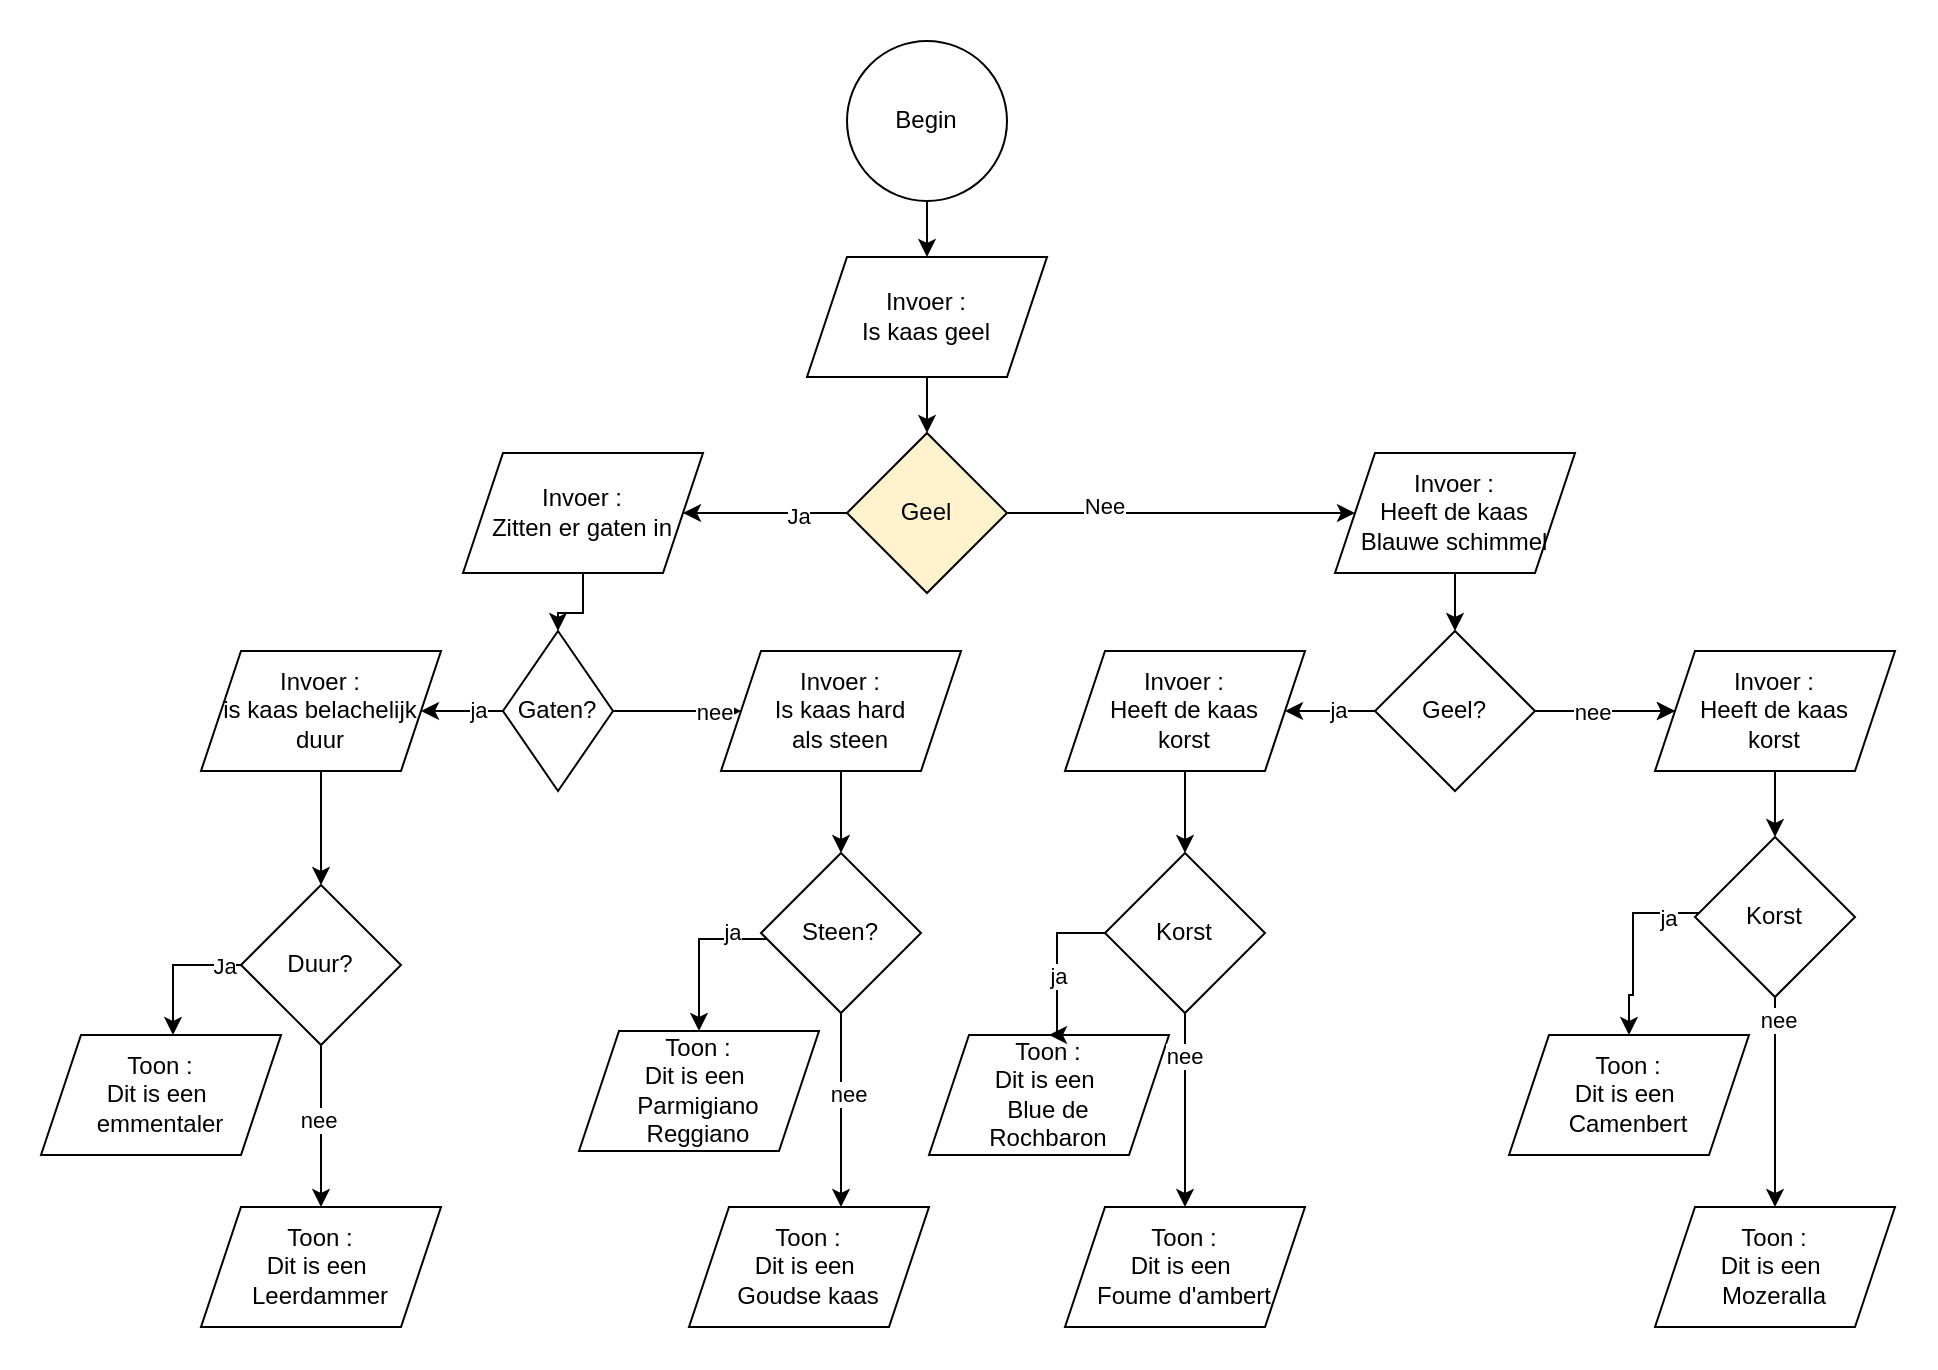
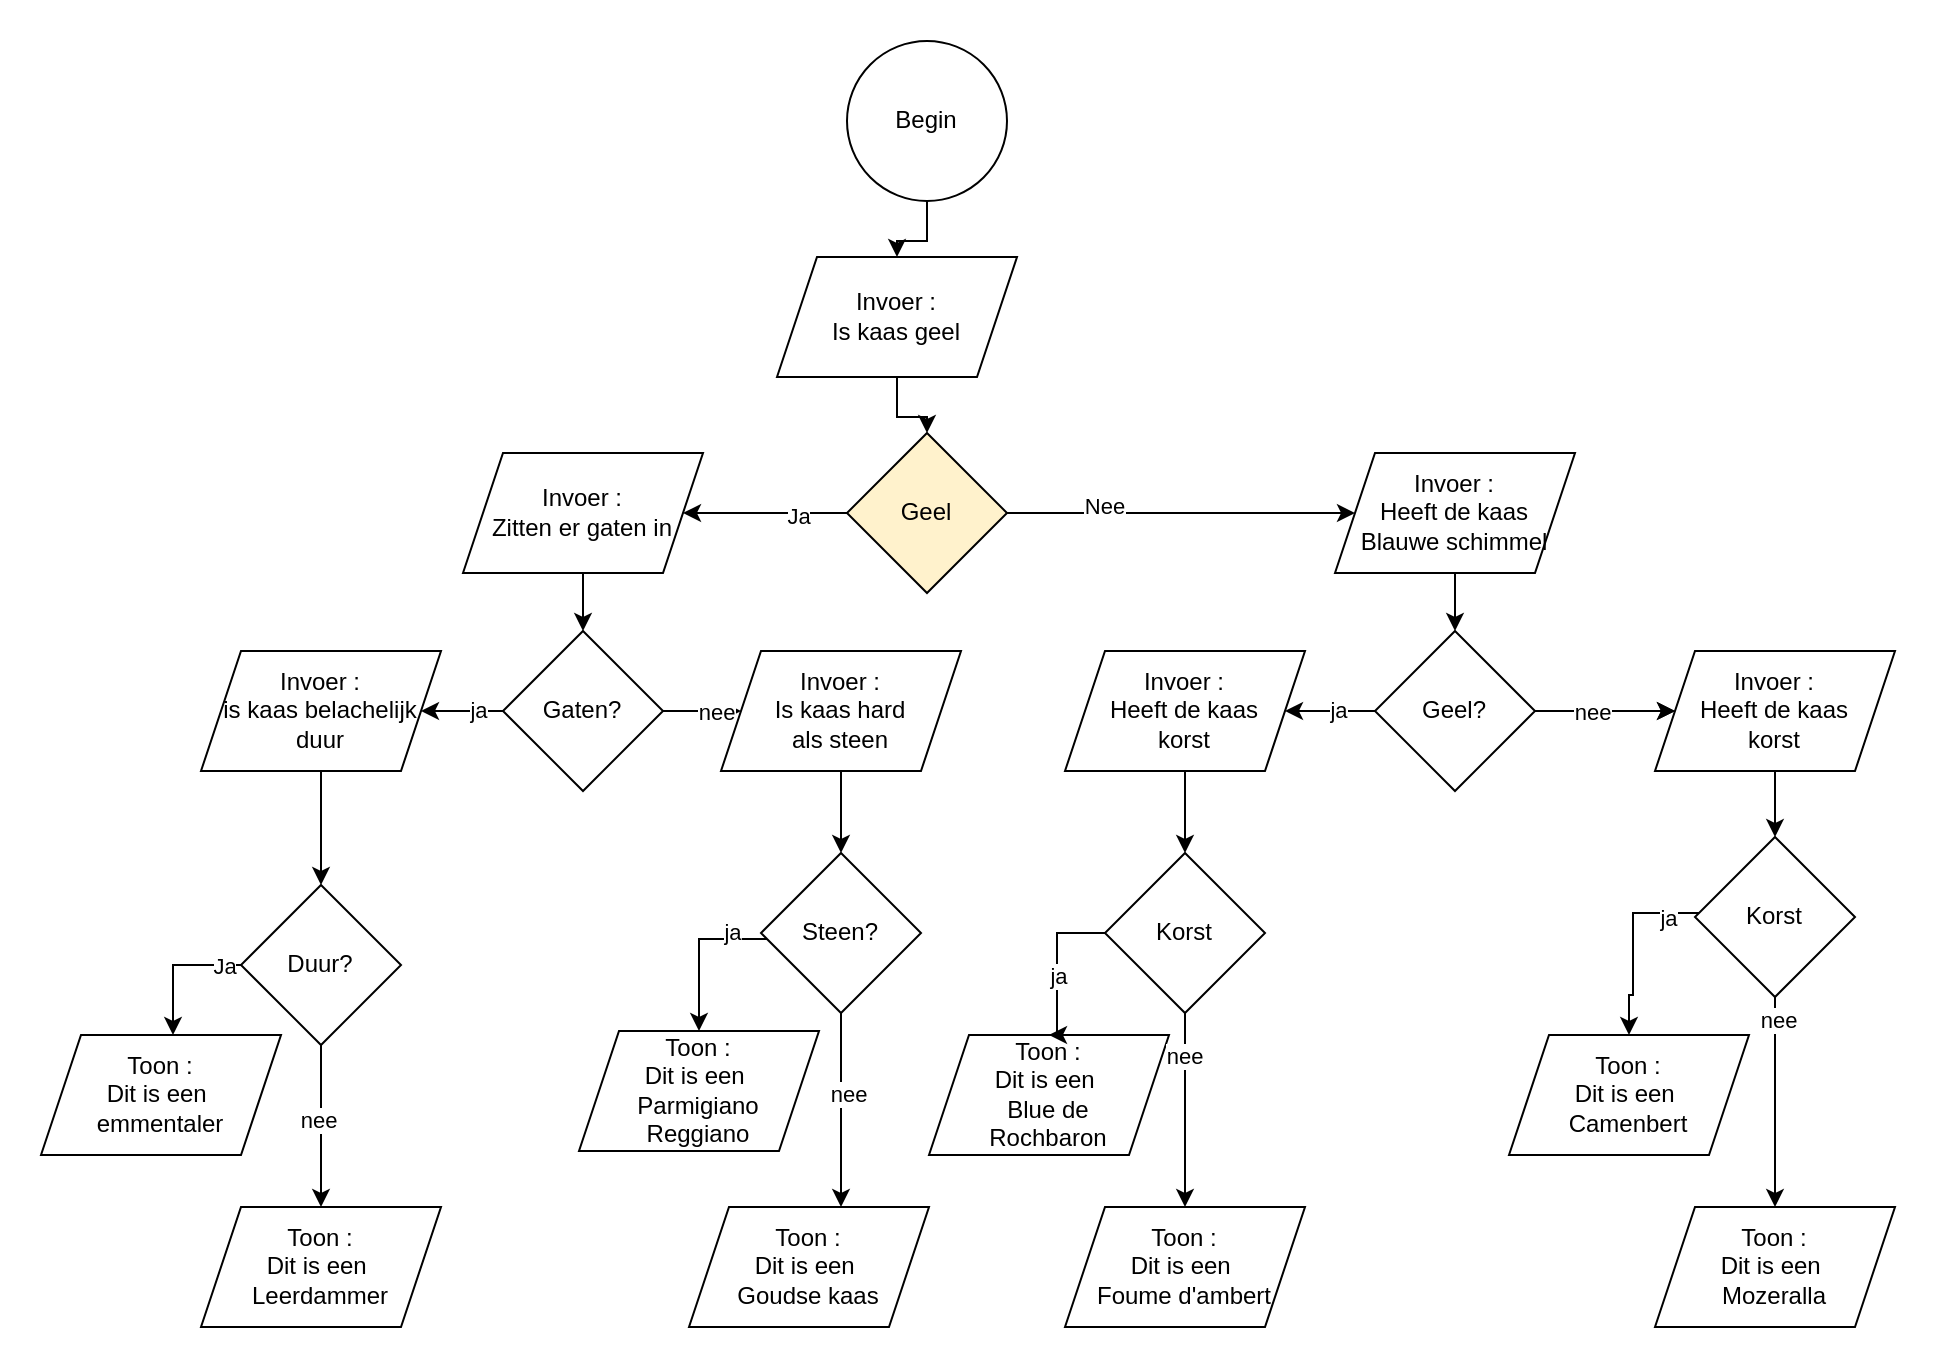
- <mxCell id="5" value="Invoer :&lt;br&gt;Is kaas geel" style="shape=parallelogram;perimeter=parallelogramPerimeter;whiteSpace=wrap;html=1;fixedSize=1;" vertex="1" parent="1"><mxGeometry x="403" y="128" width="120" height="60" as="geometry" /></mxCell>
+ <mxCell id="5" value="Invoer :&lt;br&gt;Is kaas geel" style="shape=parallelogram;perimeter=parallelogramPerimeter;whiteSpace=wrap;html=1;fixedSize=1;" vertex="1" parent="1"><mxGeometry x="388" y="128" width="120" height="60" as="geometry" /></mxCell>
- <mxCell id="18" value="Gaten?" style="rhombus;whiteSpace=wrap;html=1;" vertex="1" parent="1"><mxGeometry x="251" y="315" width="55" height="80" as="geometry" /></mxCell>
+ <mxCell id="18" value="Gaten?" style="rhombus;whiteSpace=wrap;html=1;" vertex="1" parent="1"><mxGeometry x="251" y="315" width="80" height="80" as="geometry" /></mxCell>
